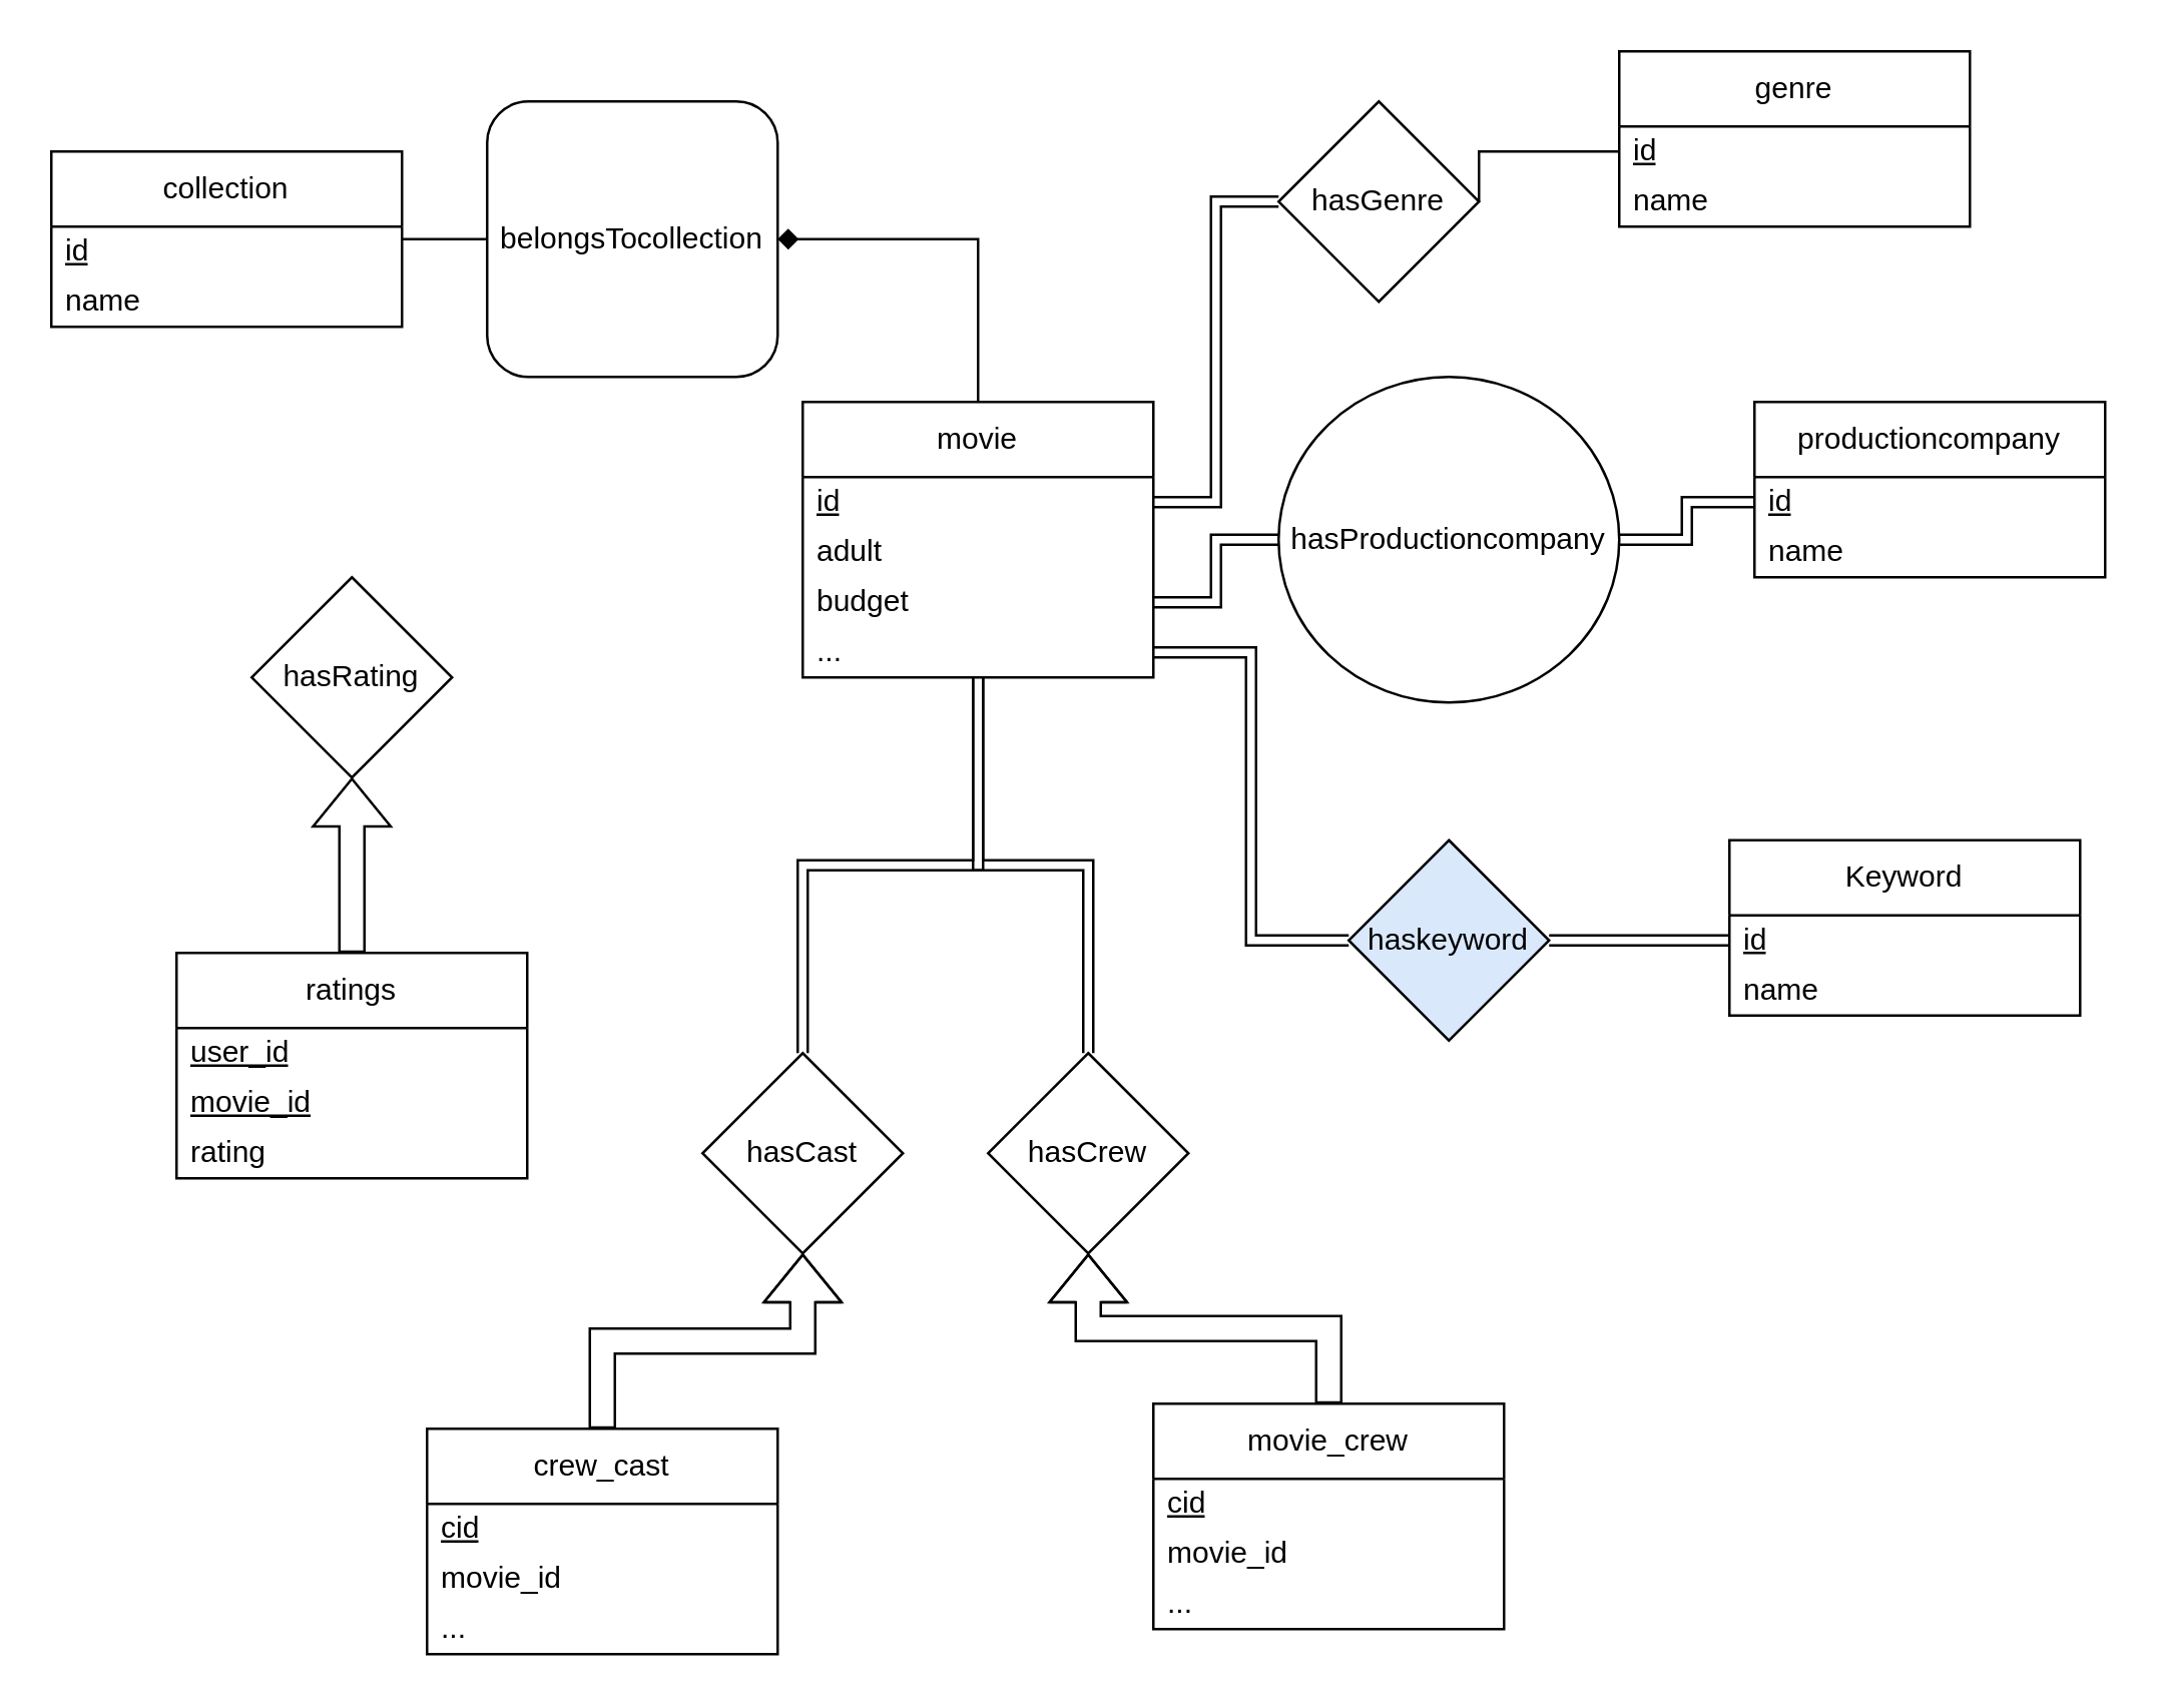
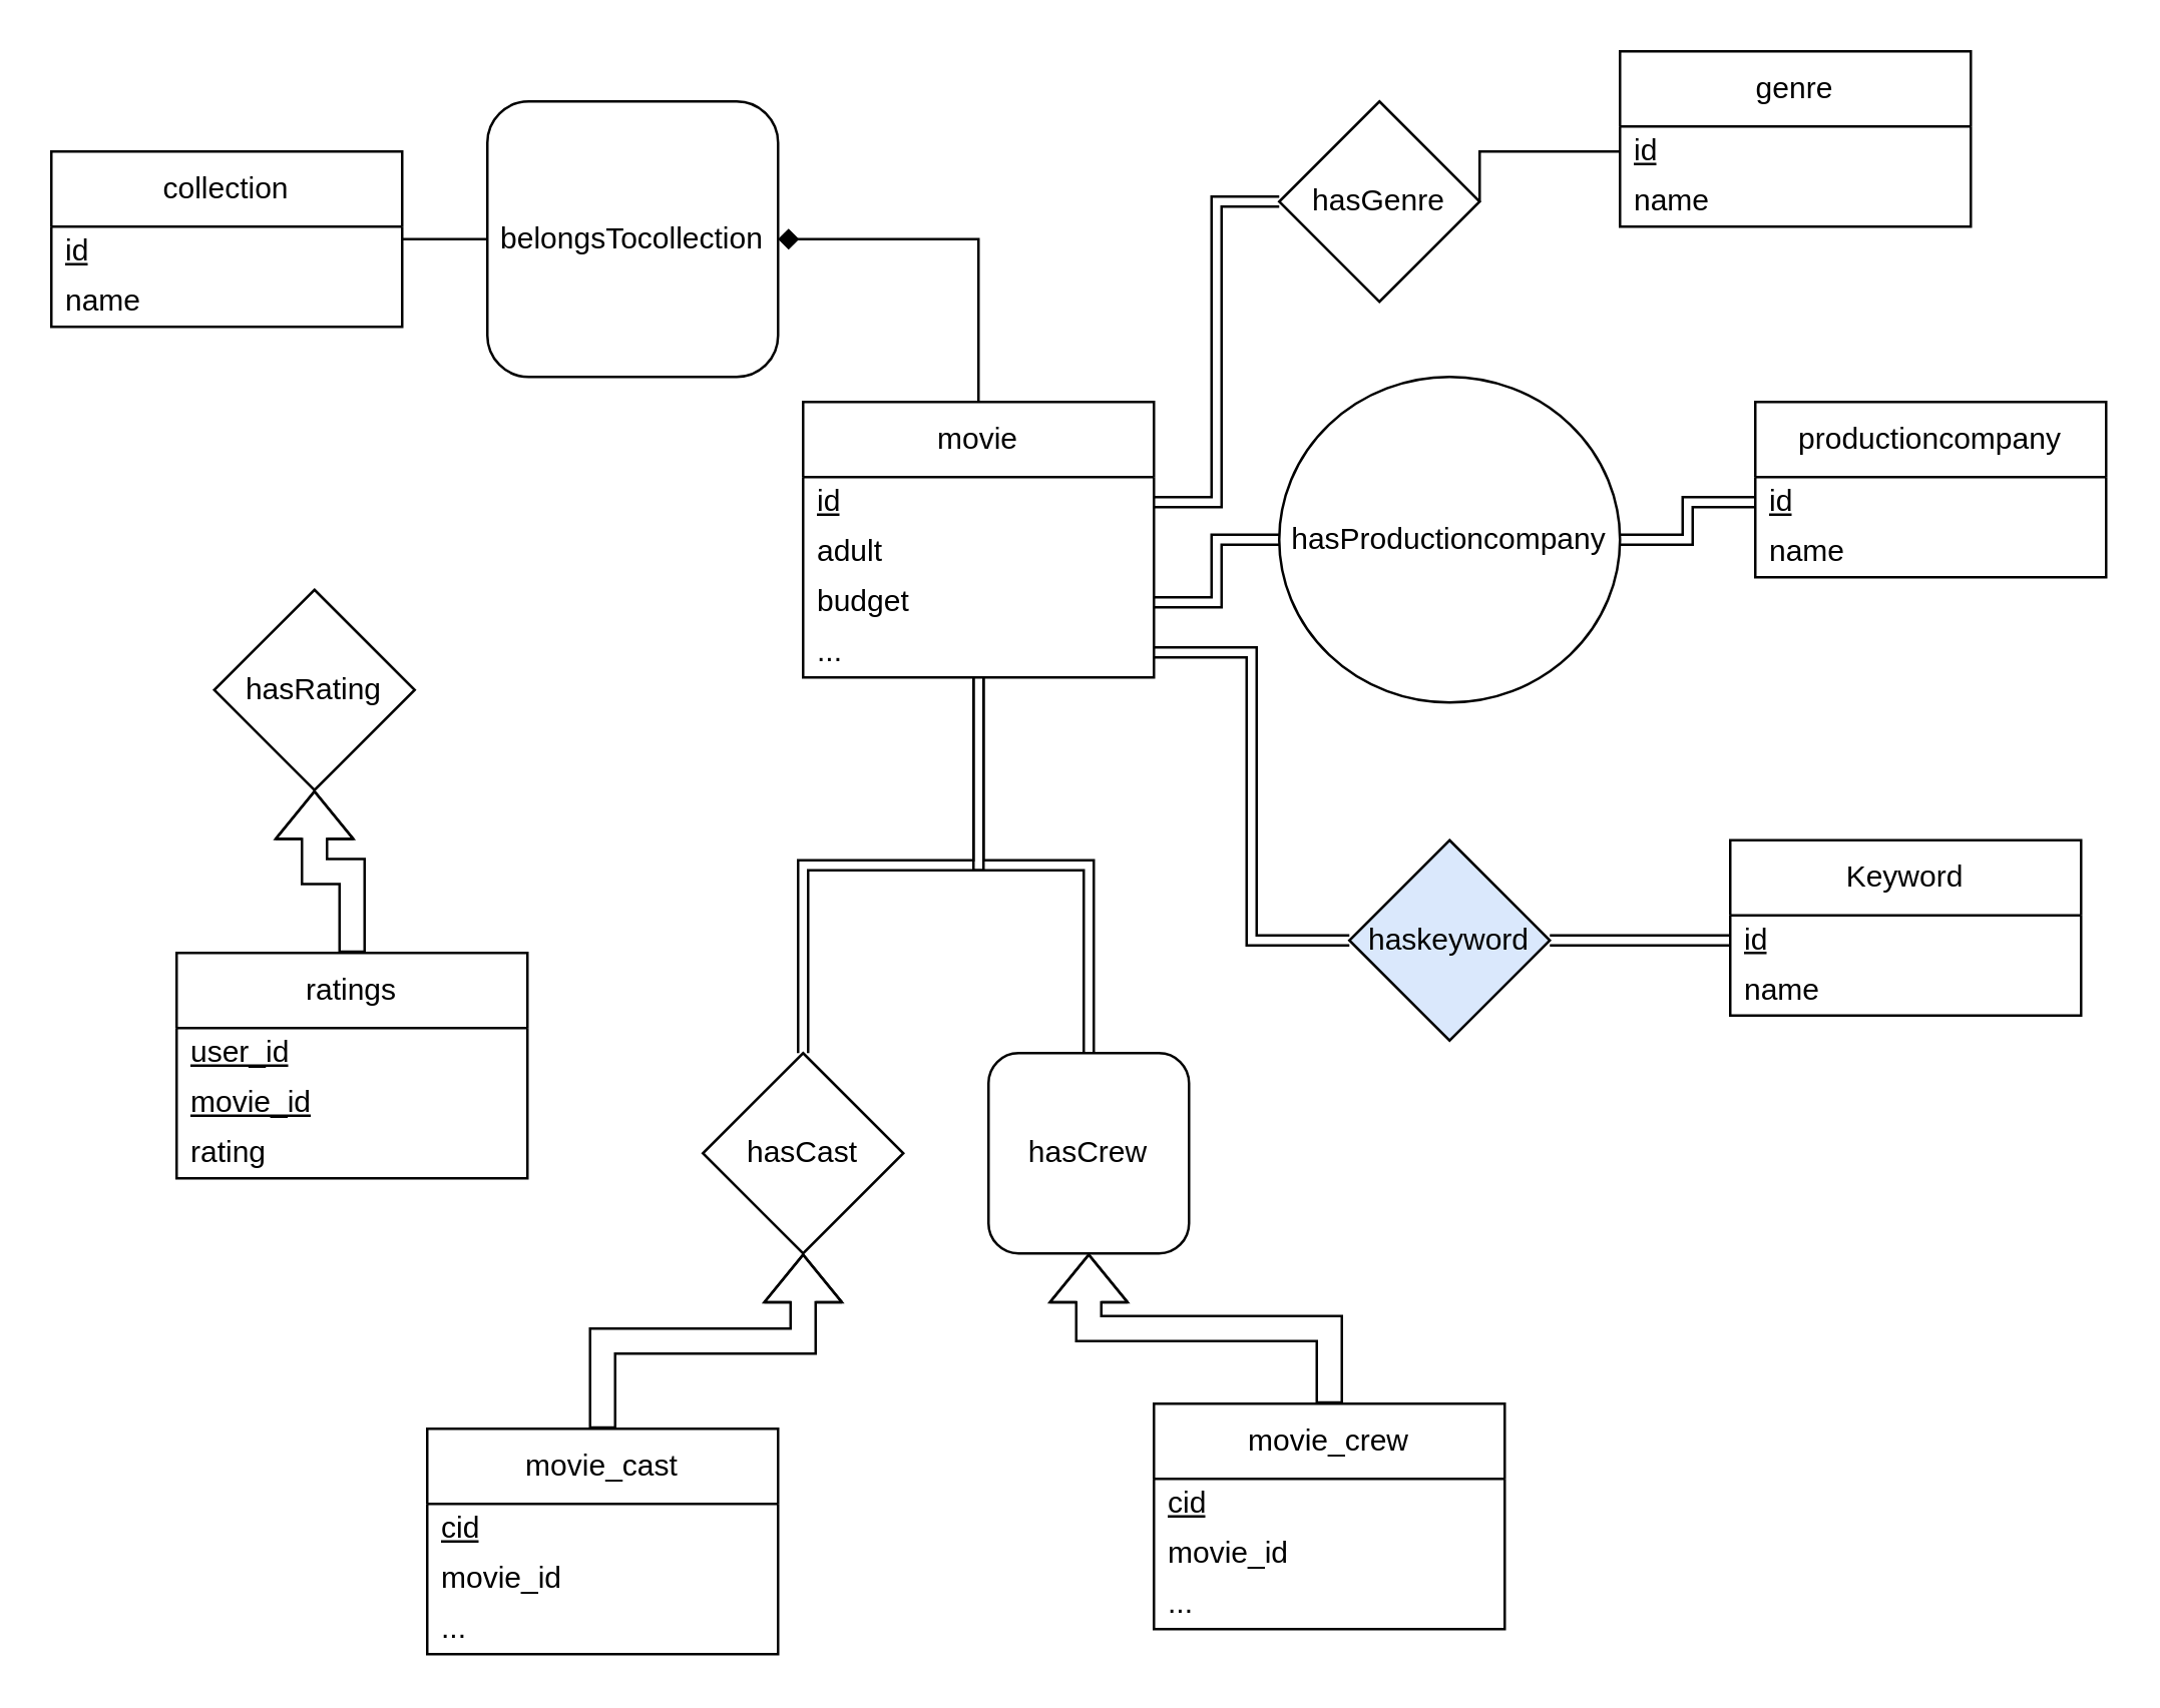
- <mxCell id="46" value="hasRating" style="rhombus;whiteSpace=wrap;html=1;" parent="1" vertex="1"><mxGeometry x="100" y="230" width="80" height="80" as="geometry" /></mxCell>
+ <mxCell id="46" value="hasRating" style="rhombus;whiteSpace=wrap;html=1;" parent="1" vertex="1"><mxGeometry x="85" y="235" width="80" height="80" as="geometry" /></mxCell>
- <mxCell id="21" value="hasCrew" style="rhombus;whiteSpace=wrap;html=1;" parent="1" vertex="1"><mxGeometry x="394" y="420" width="80" height="80" as="geometry" /></mxCell>
+ <mxCell id="21" value="hasCrew" style="whiteSpace=wrap;html=1;rounded=1;" parent="1" vertex="1"><mxGeometry x="394" y="420" width="80" height="80" as="geometry" /></mxCell>
- <mxCell id="12" value="crew_cast" style="swimlane;fontStyle=0;childLayout=stackLayout;horizontal=1;startSize=30;horizontalStack=0;resizeParent=1;resizeParentMax=0;resizeLast=0;collapsible=1;marginBottom=0;whiteSpace=wrap;html=1;" parent="1" vertex="1"><mxGeometry x="170" y="570" width="140" height="90" as="geometry" /></mxCell>
+ <mxCell id="12" value="movie_cast" style="swimlane;fontStyle=0;childLayout=stackLayout;horizontal=1;startSize=30;horizontalStack=0;resizeParent=1;resizeParentMax=0;resizeLast=0;collapsible=1;marginBottom=0;whiteSpace=wrap;html=1;" parent="1" vertex="1"><mxGeometry x="170" y="570" width="140" height="90" as="geometry" /></mxCell>
